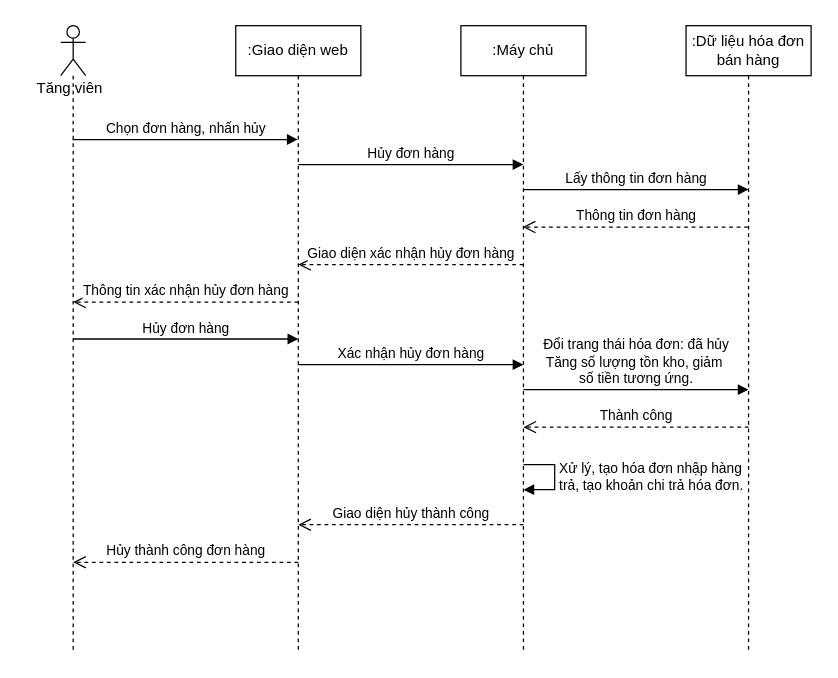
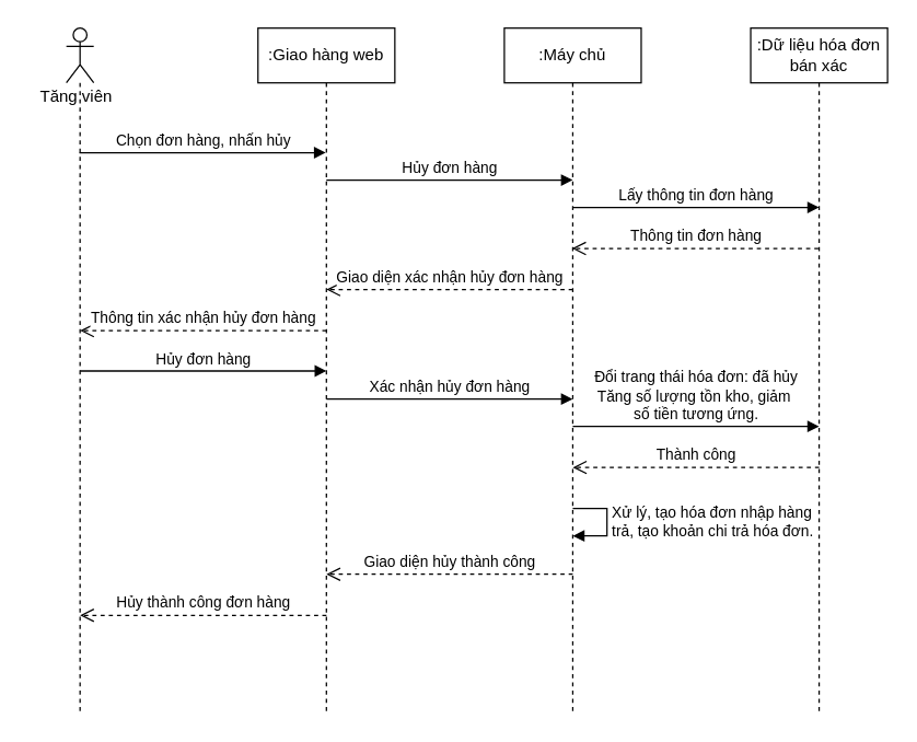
- <mxCell id="4" value=":Giao diện web" style="shape=umlLifeline;perimeter=lifelinePerimeter;whiteSpace=wrap;html=1;container=1;collapsible=0;recursiveResize=0;outlineConnect=0;" parent="1" vertex="1"><mxGeometry x="188" y="20" width="100" height="500" as="geometry" /></mxCell>
+ <mxCell id="4" value=":Giao hàng web" style="shape=umlLifeline;perimeter=lifelinePerimeter;whiteSpace=wrap;html=1;container=1;collapsible=0;recursiveResize=0;outlineConnect=0;" parent="1" vertex="1"><mxGeometry x="188" y="20" width="100" height="500" as="geometry" /></mxCell>
- <mxCell id="13" value=":Dữ liệu hóa đơn bán hàng" style="shape=umlLifeline;perimeter=lifelinePerimeter;whiteSpace=wrap;html=1;container=1;collapsible=0;recursiveResize=0;outlineConnect=0;" parent="1" vertex="1"><mxGeometry x="548" y="20" width="100" height="500" as="geometry" /></mxCell>
+ <mxCell id="13" value=":Dữ liệu hóa đơn bán xác" style="shape=umlLifeline;perimeter=lifelinePerimeter;whiteSpace=wrap;html=1;container=1;collapsible=0;recursiveResize=0;outlineConnect=0;" parent="1" vertex="1"><mxGeometry x="548" y="20" width="100" height="500" as="geometry" /></mxCell>
